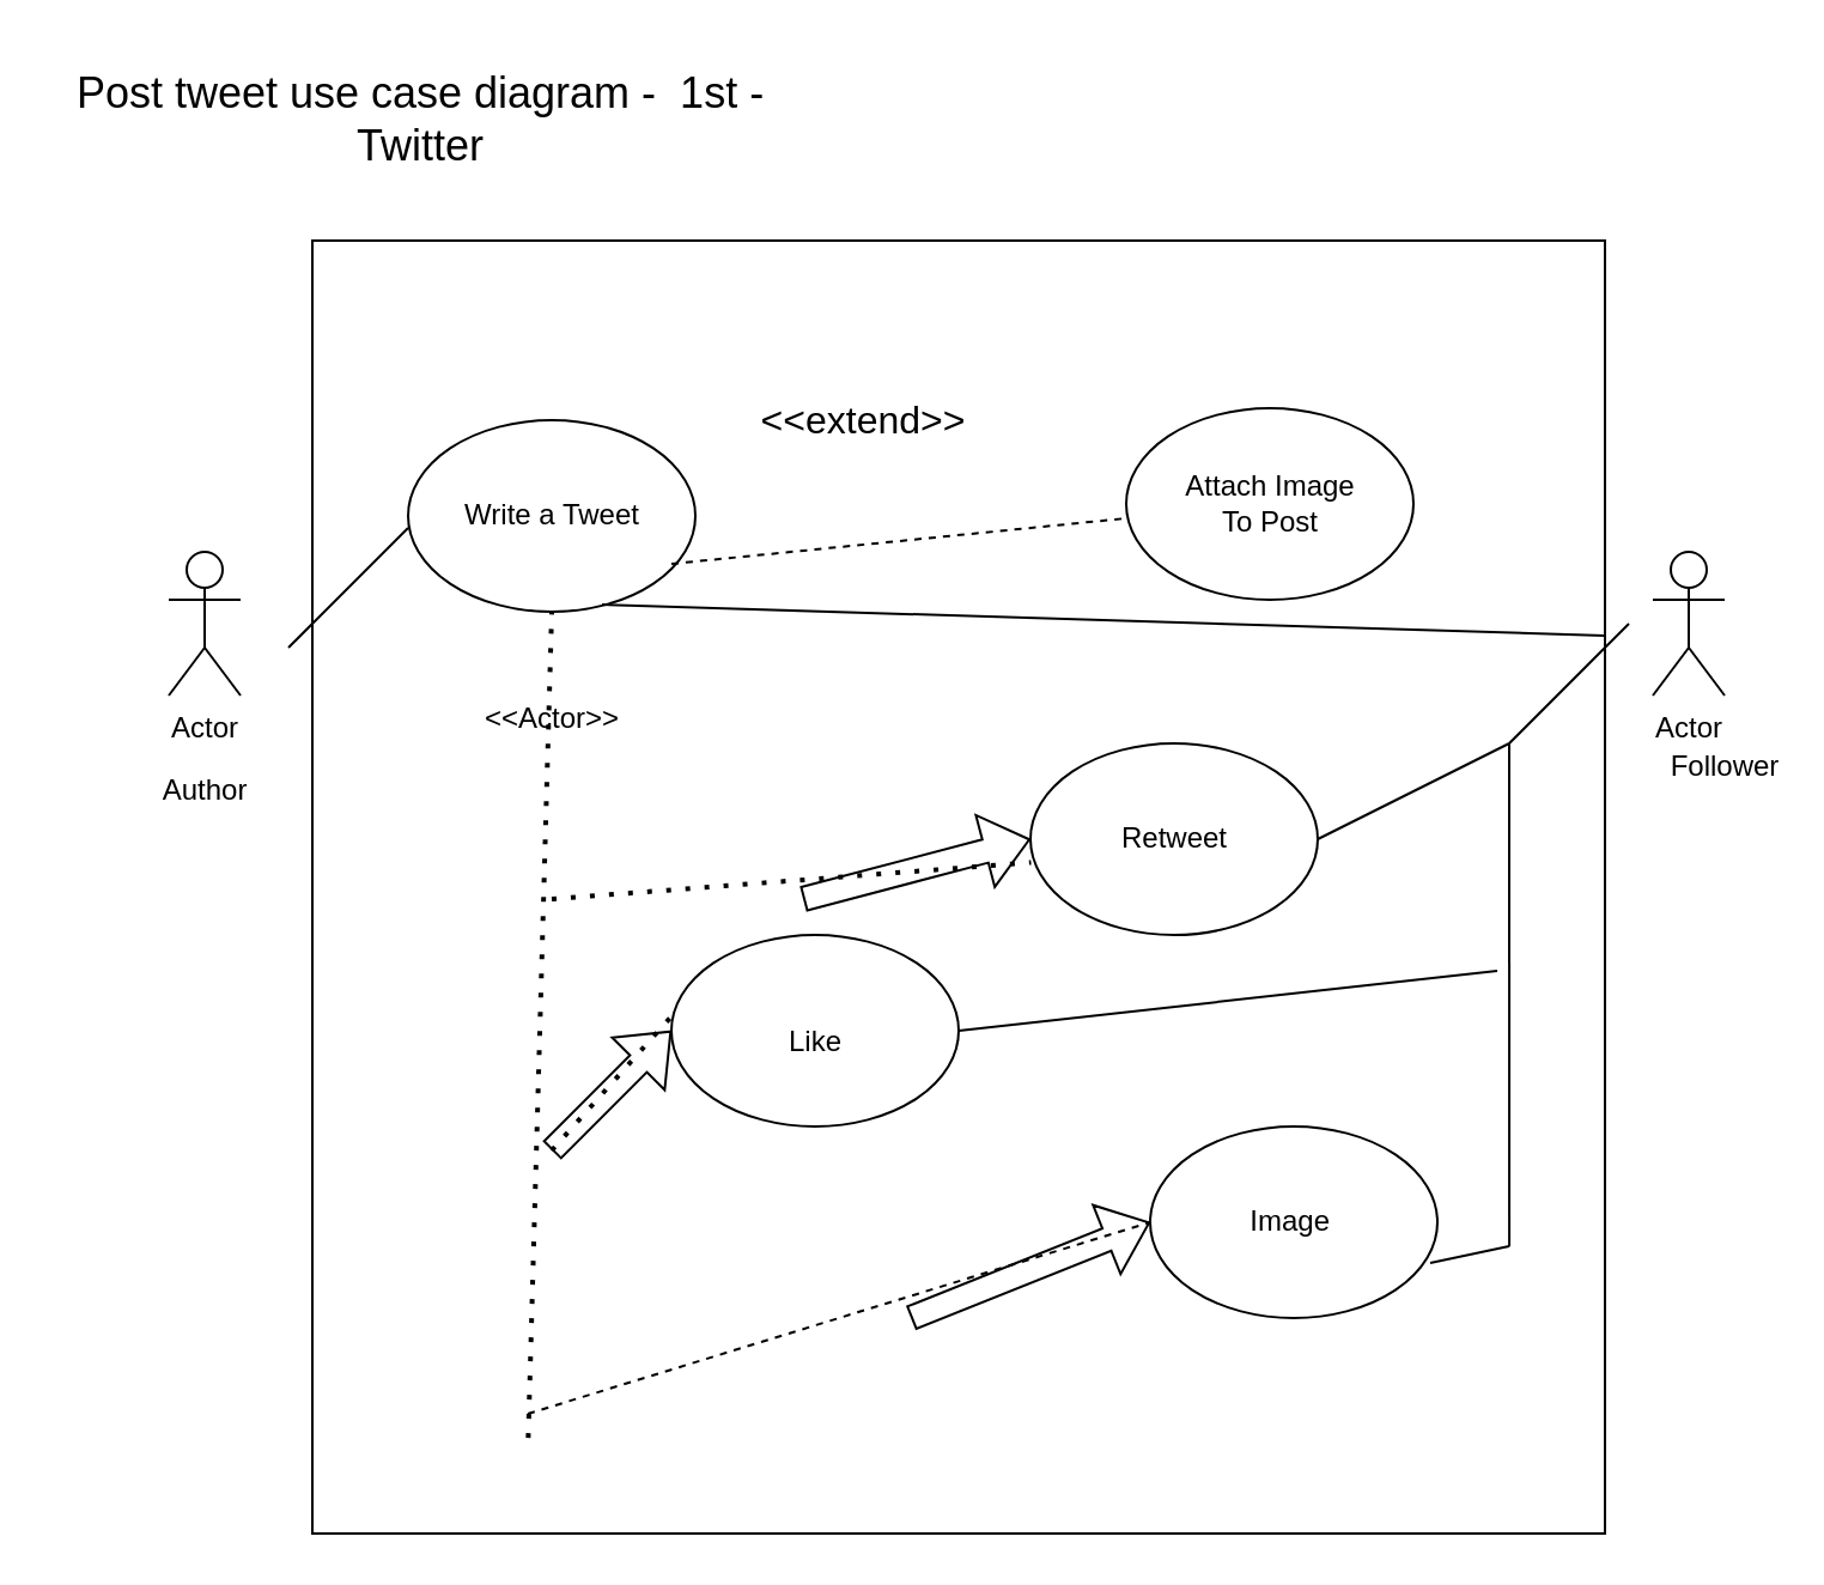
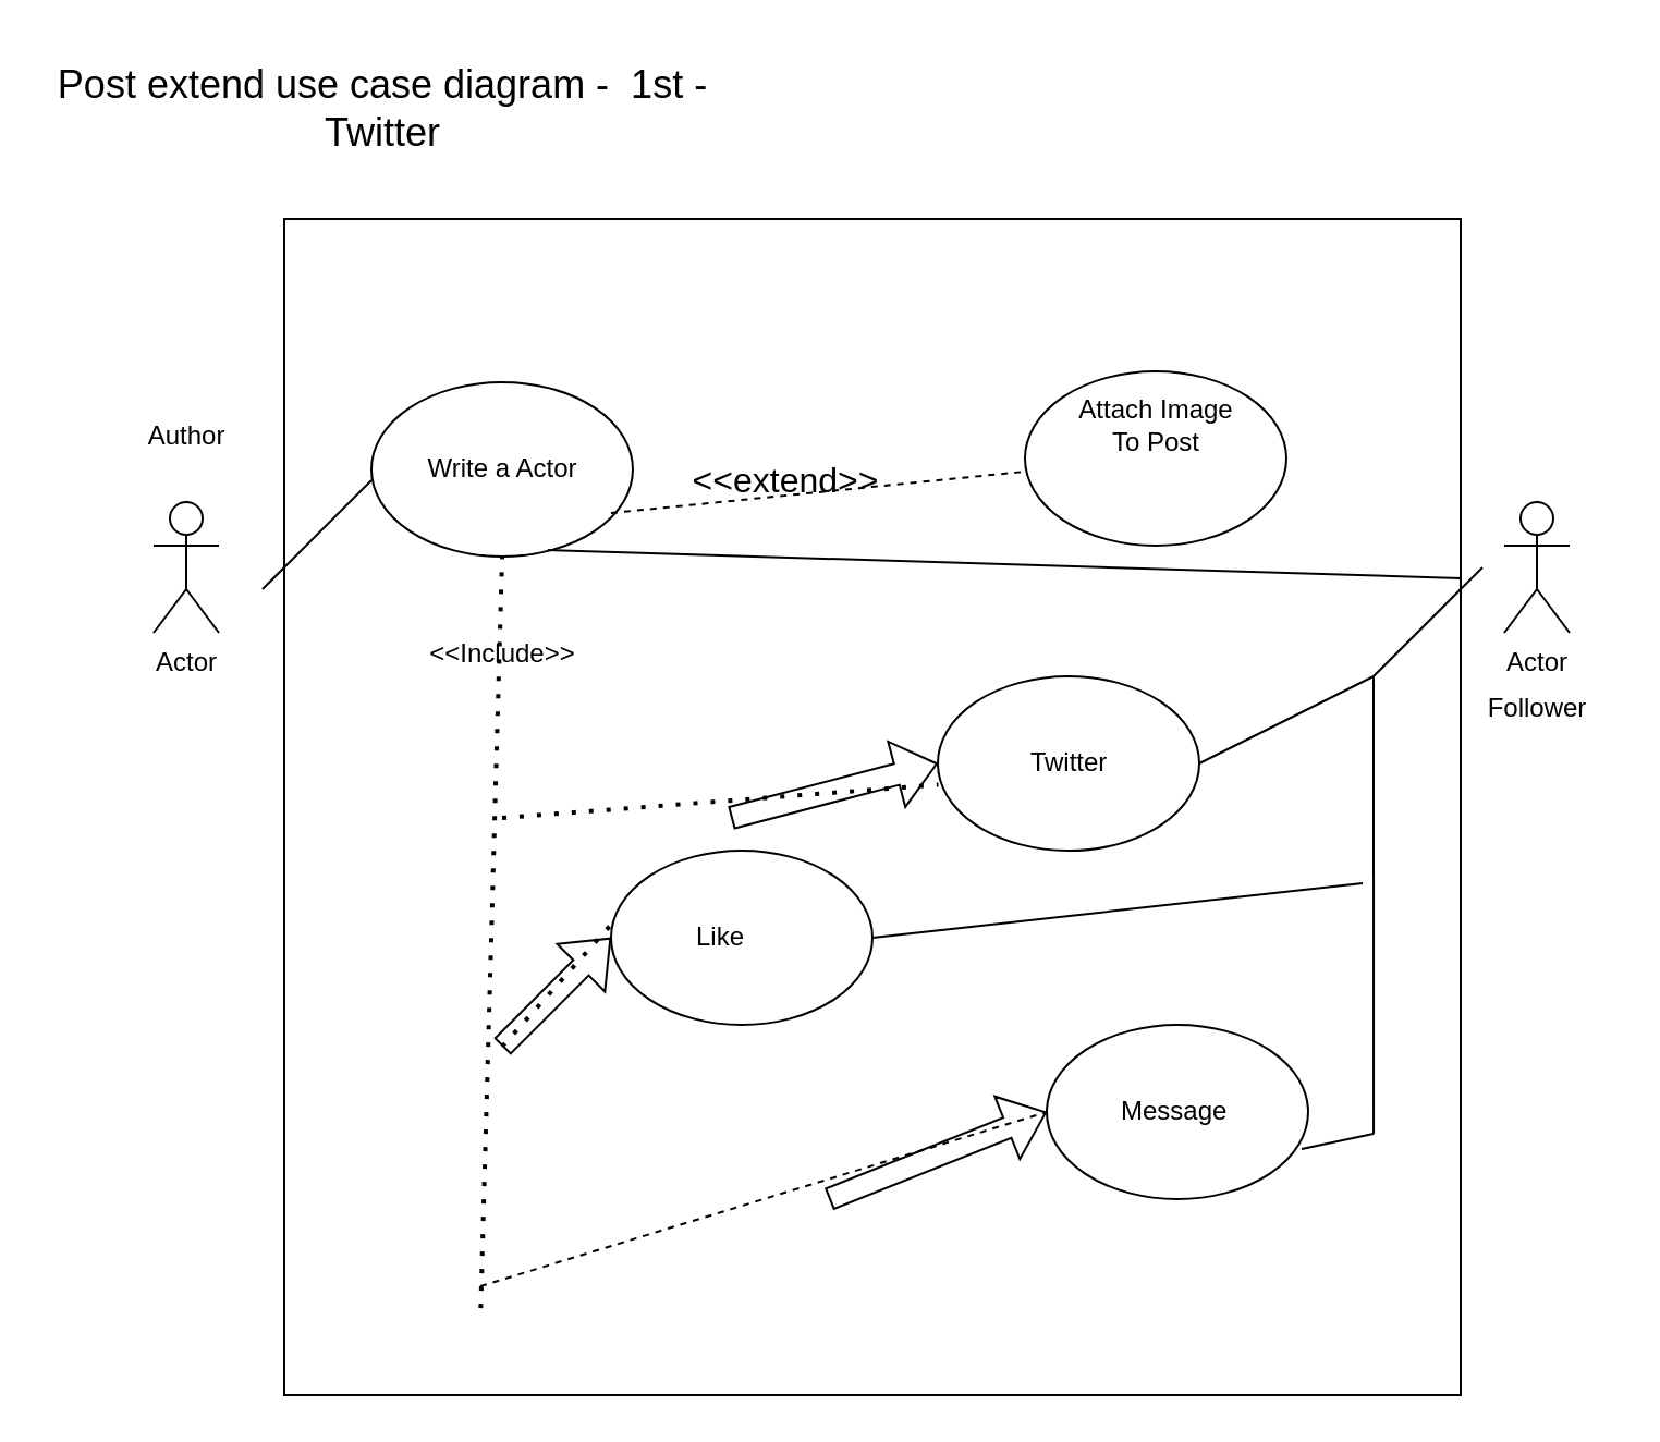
- <mxCell id="12" value="&lt;span style=&quot;font-size: 18px;&quot;&gt;Post tweet use case diagram -&amp;nbsp; 1st -&lt;br&gt;Twitter&lt;br&gt;&lt;/span&gt;" style="text;html=1;resizable=0;autosize=1;align=center;verticalAlign=middle;points=[];fillColor=none;strokeColor=none;rounded=0;" vertex="1" parent="1"><mxGeometry x="20" y="20" width="310" height="60" as="geometry" /></mxCell>
+ <mxCell id="12" value="&lt;span style=&quot;font-size: 18px;&quot;&gt;Post extend use case diagram -&amp;nbsp; 1st -&lt;br&gt;Twitter&lt;br&gt;&lt;/span&gt;" style="text;html=1;resizable=0;autosize=1;align=center;verticalAlign=middle;points=[];fillColor=none;strokeColor=none;rounded=0;" vertex="1" parent="1"><mxGeometry x="20" y="20" width="310" height="60" as="geometry" /></mxCell>
- <mxCell id="17" value="&lt;font size=&quot;3&quot;&gt;&amp;lt;&amp;lt;extend&amp;gt;&amp;gt;&lt;/font&gt;" style="text;html=1;resizable=0;autosize=1;align=center;verticalAlign=middle;points=[];fillColor=none;strokeColor=none;rounded=0;fontSize=18;" vertex="1" parent="1"><mxGeometry x="305" y="155" width="110" height="40" as="geometry" /></mxCell>
+ <mxCell id="17" value="&lt;font size=&quot;3&quot;&gt;&amp;lt;&amp;lt;extend&amp;gt;&amp;gt;&lt;/font&gt;" style="text;html=1;resizable=0;autosize=1;align=center;verticalAlign=middle;points=[];fillColor=none;strokeColor=none;rounded=0;fontSize=18;" vertex="1" parent="1"><mxGeometry x="305" y="200" width="110" height="40" as="geometry" /></mxCell>
- <mxCell id="18" value="Attach Image&lt;br&gt;To Post" style="text;html=1;resizable=0;autosize=1;align=center;verticalAlign=middle;points=[];fillColor=none;strokeColor=none;rounded=0;fontSize=12;" vertex="1" parent="1"><mxGeometry x="485" y="190" width="90" height="40" as="geometry" /></mxCell>
+ <mxCell id="18" value="Attach Image&lt;br&gt;To Post" style="text;html=1;resizable=0;autosize=1;align=center;verticalAlign=middle;points=[];fillColor=none;strokeColor=none;rounded=0;fontSize=12;" vertex="1" parent="1"><mxGeometry x="485" y="175" width="90" height="40" as="geometry" /></mxCell>
- <mxCell id="19" value="Write a Tweet" style="text;html=1;resizable=0;autosize=1;align=center;verticalAlign=middle;points=[];fillColor=none;strokeColor=none;rounded=0;fontSize=12;" vertex="1" parent="1"><mxGeometry x="180" y="200" width="100" height="30" as="geometry" /></mxCell>
+ <mxCell id="19" value="Write a Actor" style="text;html=1;resizable=0;autosize=1;align=center;verticalAlign=middle;points=[];fillColor=none;strokeColor=none;rounded=0;fontSize=12;" vertex="1" parent="1"><mxGeometry x="180" y="200" width="100" height="30" as="geometry" /></mxCell>
- <mxCell id="28" value="&amp;lt;&amp;lt;Actor&amp;gt;&amp;gt;" style="text;html=1;resizable=0;autosize=1;align=center;verticalAlign=middle;points=[];fillColor=none;strokeColor=none;rounded=0;fontSize=12;" vertex="1" parent="1"><mxGeometry x="185" y="285" width="90" height="30" as="geometry" /></mxCell>
+ <mxCell id="28" value="&amp;lt;&amp;lt;Include&amp;gt;&amp;gt;" style="text;html=1;resizable=0;autosize=1;align=center;verticalAlign=middle;points=[];fillColor=none;strokeColor=none;rounded=0;fontSize=12;" vertex="1" parent="1"><mxGeometry x="185" y="285" width="90" height="30" as="geometry" /></mxCell>
- <mxCell id="10" value="Follower" style="text;html=1;resizable=0;autosize=1;align=center;verticalAlign=middle;points=[];fillColor=none;strokeColor=none;rounded=0;" vertex="1" parent="1"><mxGeometry x="685" y="305" width="70" height="30" as="geometry" /></mxCell>
+ <mxCell id="10" value="Follower" style="text;html=1;resizable=0;autosize=1;align=center;verticalAlign=middle;points=[];fillColor=none;strokeColor=none;rounded=0;" vertex="1" parent="1"><mxGeometry x="670" y="310" width="70" height="30" as="geometry" /></mxCell>
- <mxCell id="11" value="Author" style="text;html=1;resizable=0;autosize=1;align=center;verticalAlign=middle;points=[];fillColor=none;strokeColor=none;rounded=0;" vertex="1" parent="1"><mxGeometry x="55" y="315" width="60" height="30" as="geometry" /></mxCell>
+ <mxCell id="11" value="Author" style="text;html=1;resizable=0;autosize=1;align=center;verticalAlign=middle;points=[];fillColor=none;strokeColor=none;rounded=0;" vertex="1" parent="1"><mxGeometry x="55" y="185" width="60" height="30" as="geometry" /></mxCell>
- <mxCell id="31" value="Retweet" style="text;html=1;resizable=0;autosize=1;align=center;verticalAlign=middle;points=[];fillColor=none;strokeColor=none;rounded=0;fontSize=12;" vertex="1" parent="1"><mxGeometry x="455" y="335" width="70" height="30" as="geometry" /></mxCell>
+ <mxCell id="31" value="Twitter" style="text;html=1;resizable=0;autosize=1;align=center;verticalAlign=middle;points=[];fillColor=none;strokeColor=none;rounded=0;fontSize=12;" vertex="1" parent="1"><mxGeometry x="455" y="335" width="70" height="30" as="geometry" /></mxCell>
- <mxCell id="30" value="Like" style="text;html=1;resizable=0;autosize=1;align=center;verticalAlign=middle;points=[];fillColor=none;strokeColor=none;rounded=0;fontSize=12;" vertex="1" parent="1"><mxGeometry x="315" y="420" width="50" height="30" as="geometry" /></mxCell>
+ <mxCell id="30" value="Like" style="text;html=1;resizable=0;autosize=1;align=center;verticalAlign=middle;points=[];fillColor=none;strokeColor=none;rounded=0;fontSize=12;" vertex="1" parent="1"><mxGeometry x="305" y="415" width="50" height="30" as="geometry" /></mxCell>
- <mxCell id="29" value="&amp;nbsp; &amp;nbsp; &amp;nbsp;Image" style="text;html=1;resizable=0;autosize=1;align=center;verticalAlign=middle;points=[];fillColor=none;strokeColor=none;rounded=0;fontSize=12;" vertex="1" parent="1"><mxGeometry x="485" y="495" width="90" height="30" as="geometry" /></mxCell>
+ <mxCell id="29" value="&amp;nbsp; &amp;nbsp; &amp;nbsp;Message" style="text;html=1;resizable=0;autosize=1;align=center;verticalAlign=middle;points=[];fillColor=none;strokeColor=none;rounded=0;fontSize=12;" vertex="1" parent="1"><mxGeometry x="485" y="495" width="90" height="30" as="geometry" /></mxCell>
